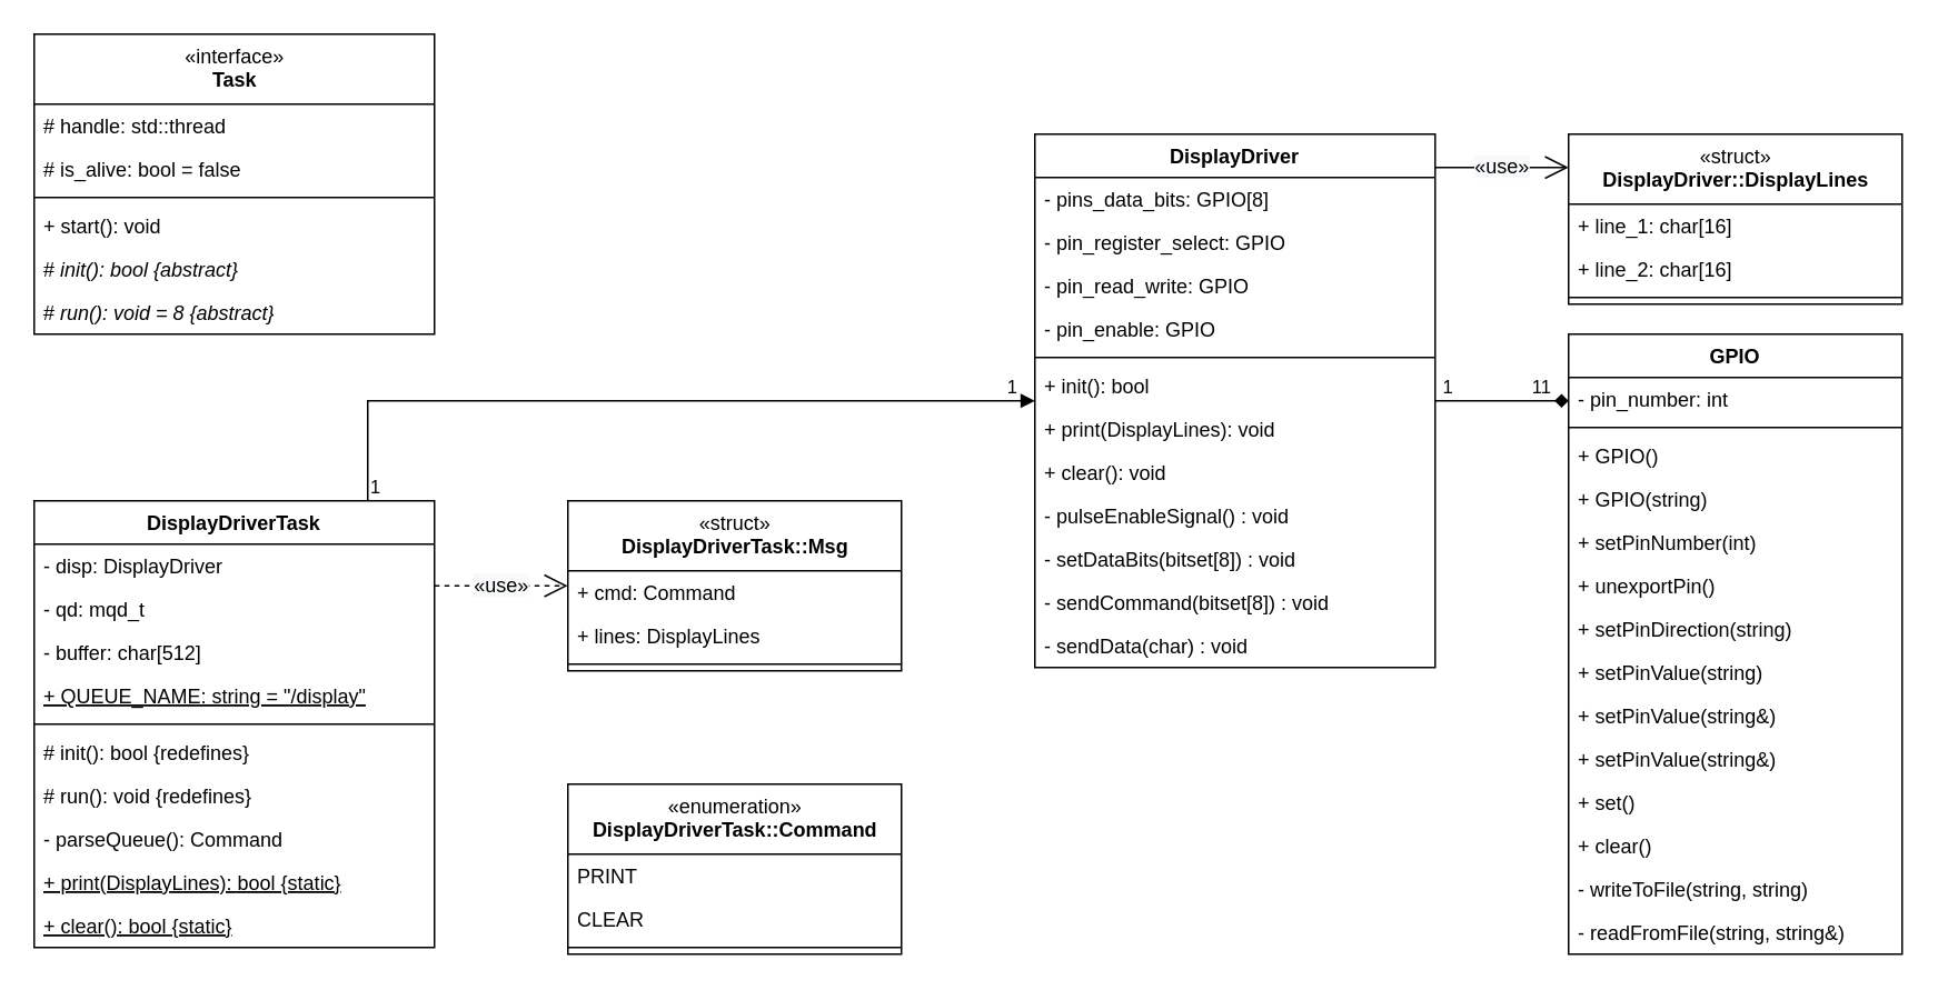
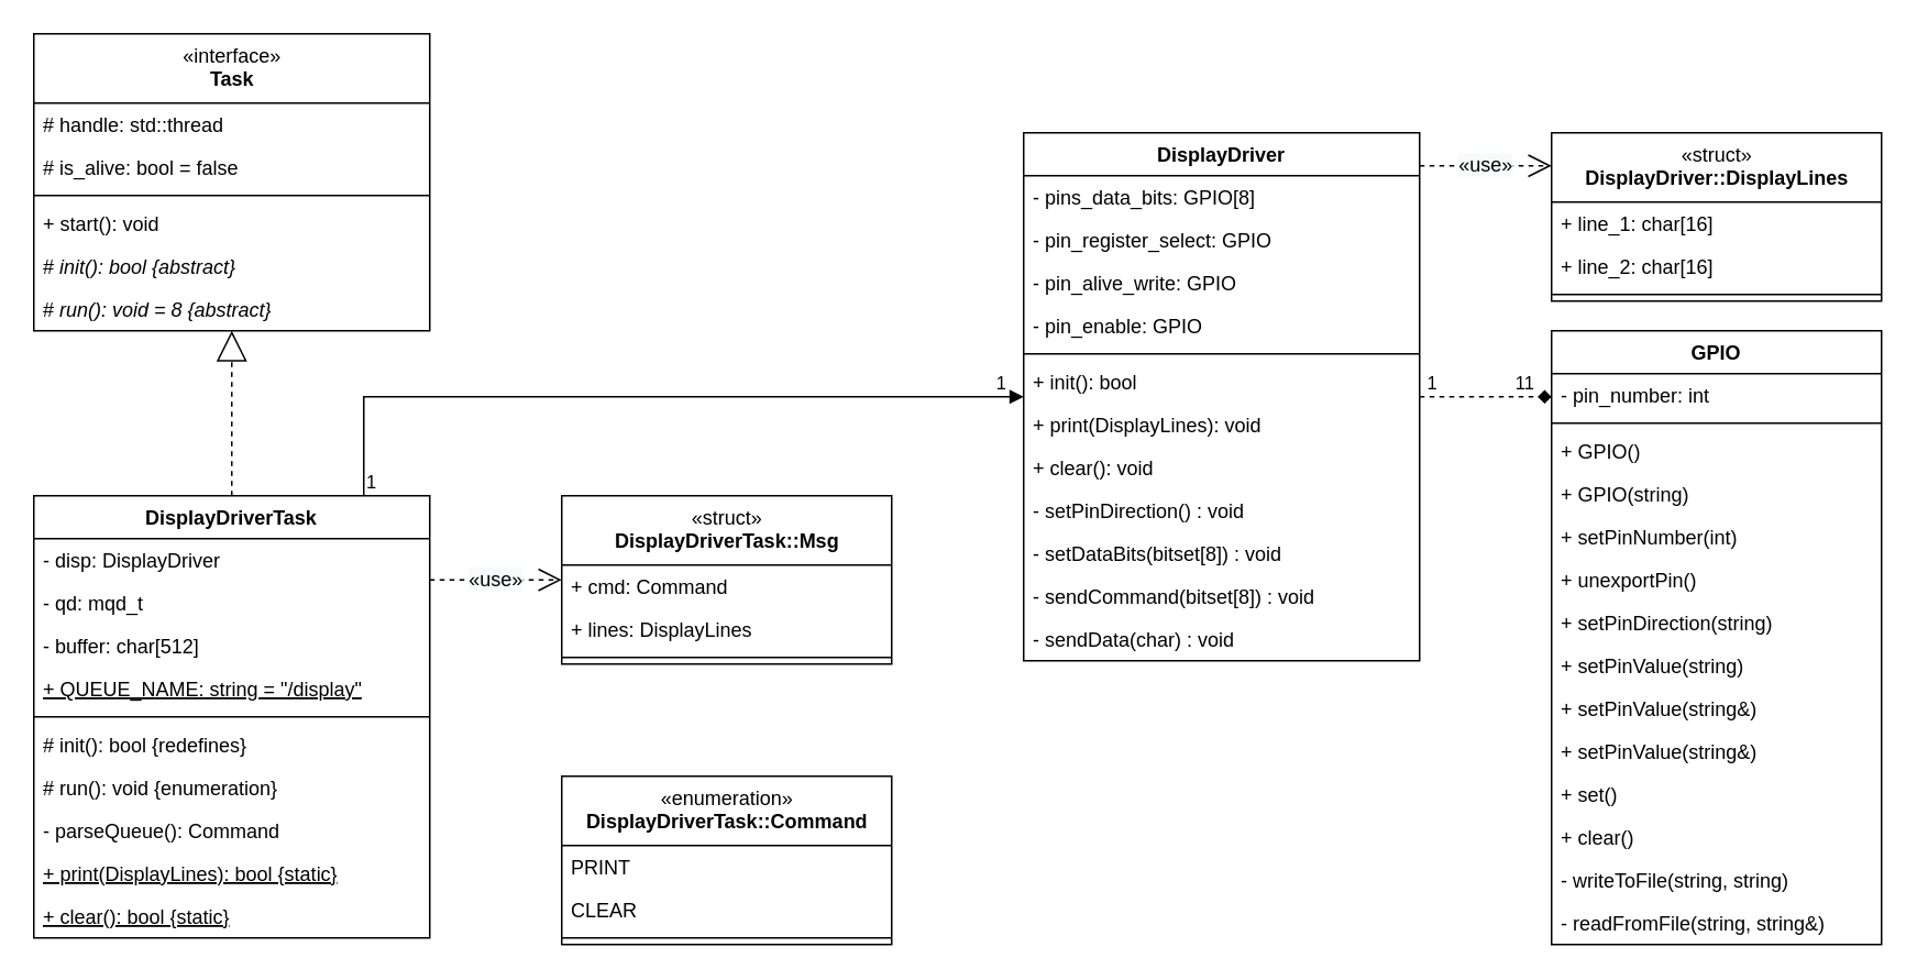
- <mxCell id="22" value="&lt;span style=&quot;font-size: 12px ; background-color: rgb(248 , 249 , 250)&quot;&gt;«use»&lt;/span&gt;" style="endArrow=open;endSize=12;dashed=0;html=1;rounded=0;edgeStyle=orthogonalEdgeStyle;" parent="1" source="31" target="44" edge="1"><mxGeometry width="160" relative="1" as="geometry"><mxPoint x="857" y="240" as="sourcePoint" /><mxPoint x="977" y="240" as="targetPoint" /><Array as="points"><mxPoint x="920" y="100" /><mxPoint x="920" y="100" /></Array><mxPoint as="offset" /></mxGeometry></mxCell>
+ <mxCell id="22" value="&lt;span style=&quot;font-size: 12px ; background-color: rgb(248 , 249 , 250)&quot;&gt;«use»&lt;/span&gt;" style="endArrow=open;endSize=12;dashed=1;html=1;rounded=0;edgeStyle=orthogonalEdgeStyle;" parent="1" source="31" target="44" edge="1"><mxGeometry width="160" relative="1" as="geometry"><mxPoint x="857" y="240" as="sourcePoint" /><mxPoint x="977" y="240" as="targetPoint" /><Array as="points"><mxPoint x="920" y="100" /><mxPoint x="920" y="100" /></Array><mxPoint as="offset" /></mxGeometry></mxCell>
- <mxCell id="34" value="- pin_read_write: GPIO" style="text;strokeColor=none;fillColor=none;align=left;verticalAlign=top;spacingLeft=4;spacingRight=4;overflow=hidden;rotatable=0;points=[[0,0.5],[1,0.5]];portConstraint=eastwest;" parent="31" vertex="1"><mxGeometry y="78" width="240" height="26" as="geometry" /></mxCell>
+ <mxCell id="34" value="- pin_alive_write: GPIO" style="text;strokeColor=none;fillColor=none;align=left;verticalAlign=top;spacingLeft=4;spacingRight=4;overflow=hidden;rotatable=0;points=[[0,0.5],[1,0.5]];portConstraint=eastwest;" parent="31" vertex="1"><mxGeometry y="78" width="240" height="26" as="geometry" /></mxCell>
- <mxCell id="66" value="" style="endArrow=diamond;html=1;edgeStyle=orthogonalEdgeStyle;rounded=0;endFill=1;" parent="1" source="31" target="48" edge="1"><mxGeometry relative="1" as="geometry"><mxPoint x="230" y="310" as="sourcePoint" /><mxPoint x="920" y="240" as="targetPoint" /><Array as="points"><mxPoint x="910" y="240" /><mxPoint x="910" y="240" /></Array></mxGeometry></mxCell>
+ <mxCell id="66" value="" style="endArrow=diamond;html=1;edgeStyle=orthogonalEdgeStyle;rounded=0;endFill=1;dashed=1;" parent="1" source="31" target="48" edge="1"><mxGeometry relative="1" as="geometry"><mxPoint x="230" y="310" as="sourcePoint" /><mxPoint x="920" y="240" as="targetPoint" /><Array as="points"><mxPoint x="910" y="240" /><mxPoint x="910" y="240" /></Array></mxGeometry></mxCell>
+ <mxCell id="10" value="" style="endArrow=block;endSize=16;endFill=0;html=1;rounded=0;dashed=1;" parent="1" source="11" target="2" edge="1"><mxGeometry width="160" relative="1" as="geometry"><mxPoint x="280" y="140" as="sourcePoint" /><mxPoint x="440" y="140" as="targetPoint" /></mxGeometry></mxCell>
- <mxCell id="40" value="- pulseEnableSignal() : void" style="text;strokeColor=none;fillColor=none;align=left;verticalAlign=top;spacingLeft=4;spacingRight=4;overflow=hidden;rotatable=0;points=[[0,0.5],[1,0.5]];portConstraint=eastwest;" parent="31" vertex="1"><mxGeometry y="216" width="240" height="26" as="geometry" /></mxCell>
+ <mxCell id="40" value="- setPinDirection() : void" style="text;strokeColor=none;fillColor=none;align=left;verticalAlign=top;spacingLeft=4;spacingRight=4;overflow=hidden;rotatable=0;points=[[0,0.5],[1,0.5]];portConstraint=eastwest;" parent="31" vertex="1"><mxGeometry y="216" width="240" height="26" as="geometry" /></mxCell>
- <mxCell id="18" value="# run(): void {redefines}" style="text;strokeColor=none;fillColor=none;align=left;verticalAlign=top;spacingLeft=4;spacingRight=4;overflow=hidden;rotatable=0;points=[[0,0.5],[1,0.5]];portConstraint=eastwest;" parent="11" vertex="1"><mxGeometry y="164" width="240" height="26" as="geometry" /></mxCell>
+ <mxCell id="18" value="# run(): void {enumeration}" style="text;strokeColor=none;fillColor=none;align=left;verticalAlign=top;spacingLeft=4;spacingRight=4;overflow=hidden;rotatable=0;points=[[0,0.5],[1,0.5]];portConstraint=eastwest;" parent="11" vertex="1"><mxGeometry y="164" width="240" height="26" as="geometry" /></mxCell>
